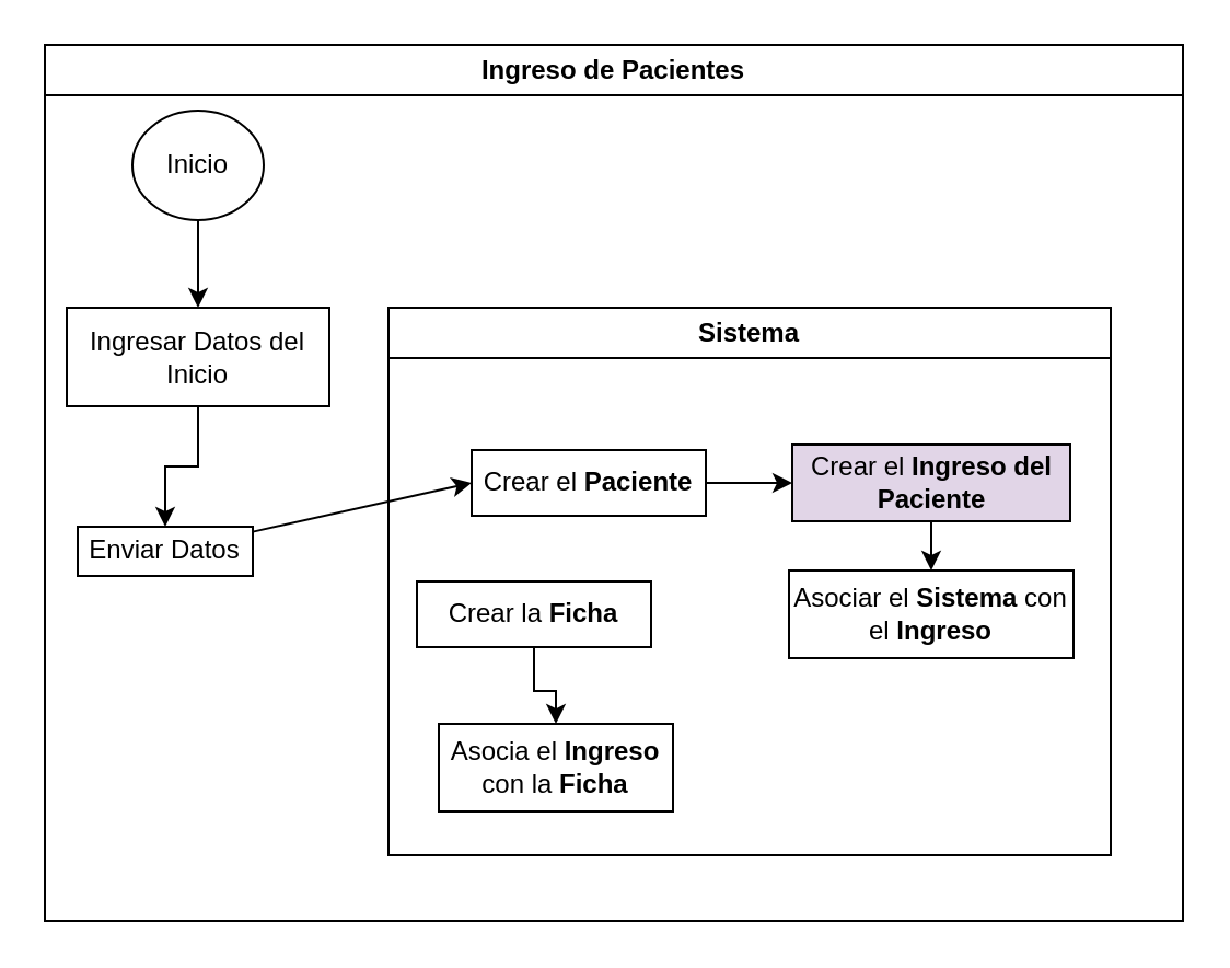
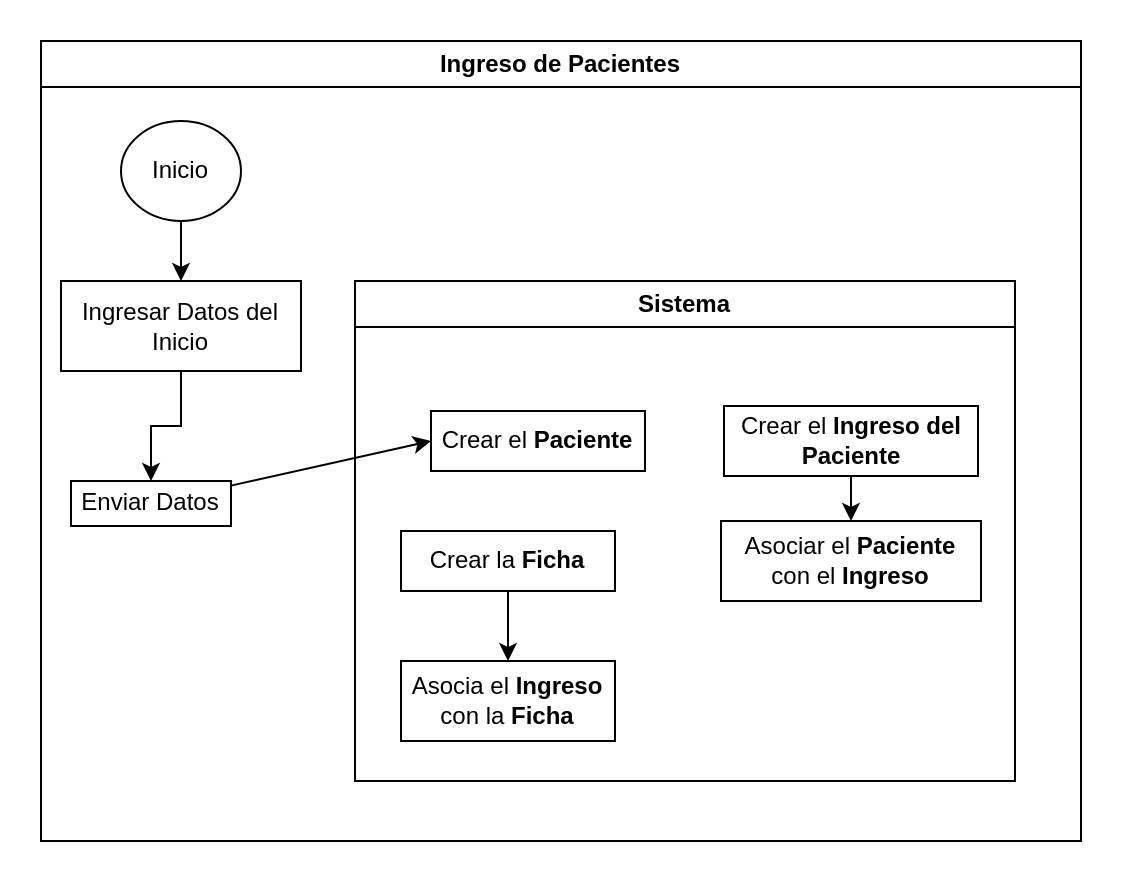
- <mxCell id="16" value="Inicio" style="ellipse;whiteSpace=wrap;html=1;" vertex="1" parent="2"><mxGeometry x="40" y="30" width="60" height="50" as="geometry" /></mxCell>
+ <mxCell id="16" value="Inicio" style="ellipse;whiteSpace=wrap;html=1;" vertex="1" parent="2"><mxGeometry x="40" y="40" width="60" height="50" as="geometry" /></mxCell>
- <mxCell id="8" style="edgeStyle=orthogonalEdgeStyle;rounded=0;orthogonalLoop=1;jettySize=auto;html=1;entryX=0;entryY=0.5;entryDx=0;entryDy=0;" edge="1" parent="5" source="9" target="7"><mxGeometry relative="1" as="geometry" /></mxCell>
- <mxCell id="7" value="Crear el &lt;b&gt;Ingreso del Paciente&lt;/b&gt;" style="whiteSpace=wrap;html=1;fillColor=#e1d5e7;" vertex="1" parent="5"><mxGeometry x="184.5" y="62.5" width="127" height="35" as="geometry" /></mxCell>
+ <mxCell id="7" value="Crear el &lt;b&gt;Ingreso del Paciente&lt;/b&gt;" style="whiteSpace=wrap;html=1;" vertex="1" parent="5"><mxGeometry x="184.5" y="62.5" width="127" height="35" as="geometry" /></mxCell>
- <mxCell id="12" value="Crear la &lt;b&gt;Ficha&lt;/b&gt;" style="whiteSpace=wrap;html=1;" vertex="1" parent="5"><mxGeometry x="13" y="125" width="107" height="30" as="geometry" /></mxCell>
+ <mxCell id="12" value="Crear la &lt;b&gt;Ficha&lt;/b&gt;" style="whiteSpace=wrap;html=1;" vertex="1" parent="5"><mxGeometry x="23" y="125" width="107" height="30" as="geometry" /></mxCell>
- <mxCell id="10" value="Asociar el &lt;b&gt;Sistema &lt;/b&gt;con el &lt;b&gt;Ingreso&lt;/b&gt;" style="whiteSpace=wrap;html=1;" vertex="1" parent="5"><mxGeometry x="183" y="120" width="130" height="40" as="geometry" /></mxCell>
+ <mxCell id="10" value="Asociar el &lt;b&gt;Paciente &lt;/b&gt;con el &lt;b&gt;Ingreso&lt;/b&gt;" style="whiteSpace=wrap;html=1;" vertex="1" parent="5"><mxGeometry x="183" y="120" width="130" height="40" as="geometry" /></mxCell>
